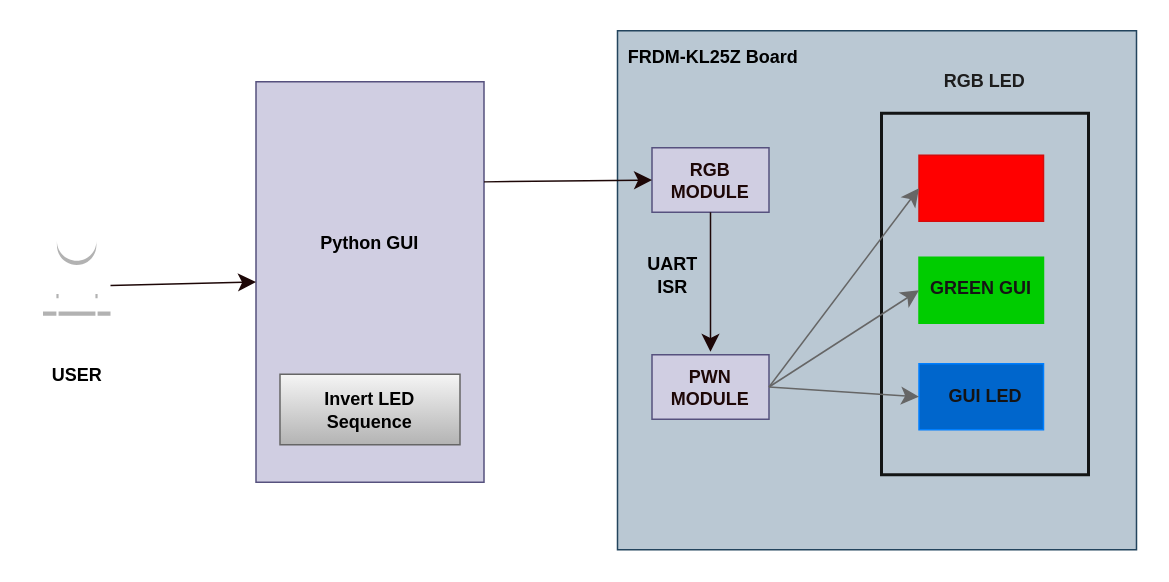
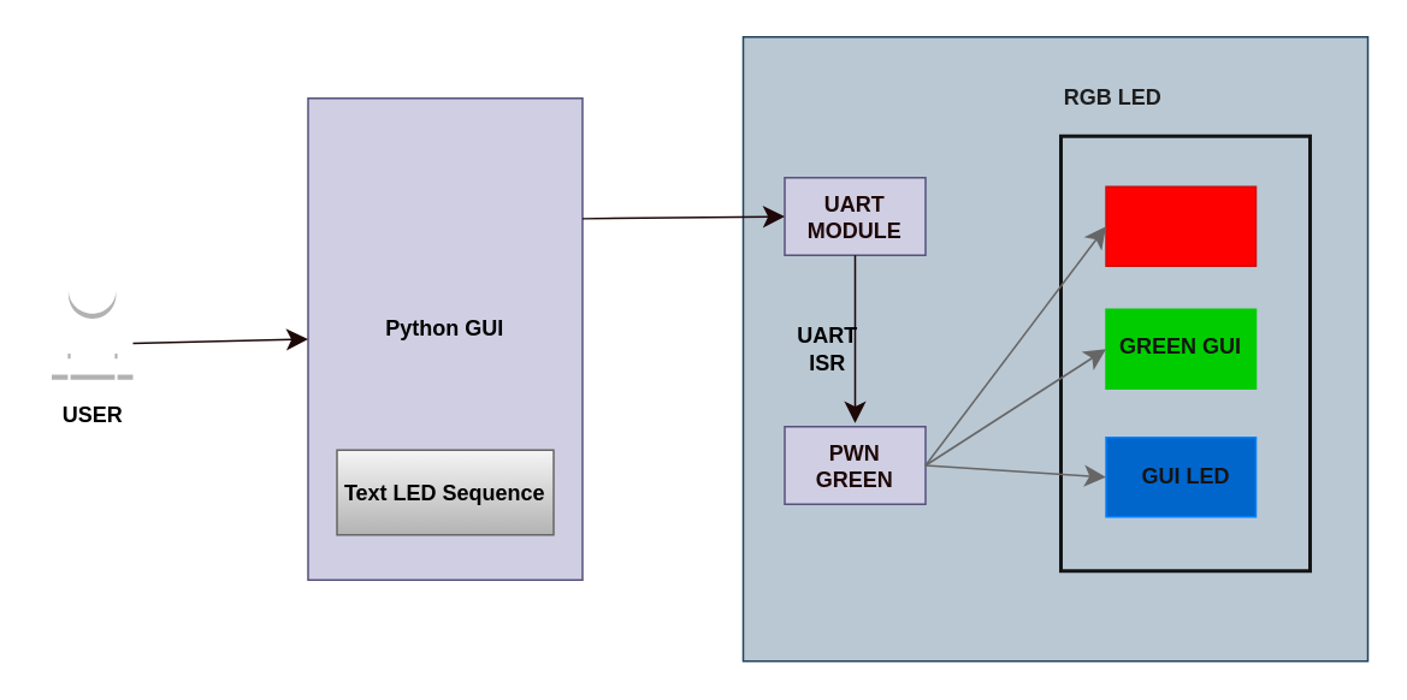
- <mxCell id="3" value="FRDM-KL25Z Board" style="text;html=1;align=center;verticalAlign=middle;whiteSpace=wrap;rounded=0;fontColor=#000000;fontStyle=1" vertex="1" parent="1"><mxGeometry x="413" y="23" width="124" height="30" as="geometry" /></mxCell>
- <mxCell id="5" value="&lt;font color=&quot;#1d1d1d&quot;&gt;&lt;b&gt;RGB LED&lt;/b&gt;&lt;/font&gt;" style="text;html=1;align=center;verticalAlign=middle;whiteSpace=wrap;rounded=0;" vertex="1" parent="1"><mxGeometry x="626" y="39" width="60" height="30" as="geometry" /></mxCell>
+ <mxCell id="5" value="&lt;font color=&quot;#1d1d1d&quot;&gt;&lt;b&gt;RGB LED&lt;/b&gt;&lt;/font&gt;" style="text;html=1;align=center;verticalAlign=middle;whiteSpace=wrap;rounded=0;" vertex="1" parent="1"><mxGeometry x="586" y="39" width="60" height="30" as="geometry" /></mxCell>
- <mxCell id="12" value="&lt;b&gt;&lt;font color=&quot;#1d0707&quot;&gt;RGB MODULE&lt;/font&gt;&lt;/b&gt;" style="text;html=1;align=center;verticalAlign=middle;whiteSpace=wrap;rounded=0;" vertex="1" parent="1"><mxGeometry x="443" y="104.5" width="60" height="30" as="geometry" /></mxCell>
+ <mxCell id="12" value="&lt;b&gt;&lt;font color=&quot;#1d0707&quot;&gt;UART MODULE&lt;/font&gt;&lt;/b&gt;" style="text;html=1;align=center;verticalAlign=middle;whiteSpace=wrap;rounded=0;" vertex="1" parent="1"><mxGeometry x="443" y="104.5" width="60" height="30" as="geometry" /></mxCell>
- <mxCell id="23" value="&lt;b&gt;&lt;font color=&quot;#000000&quot;&gt;Python GUI&lt;/font&gt;&lt;/b&gt;" style="text;html=1;align=center;verticalAlign=middle;whiteSpace=wrap;rounded=0;" vertex="1" parent="1"><mxGeometry x="201" y="147" width="90" height="30" as="geometry" /></mxCell>
+ <mxCell id="23" value="&lt;b&gt;&lt;font color=&quot;#000000&quot;&gt;Python GUI&lt;/font&gt;&lt;/b&gt;" style="text;html=1;align=center;verticalAlign=middle;whiteSpace=wrap;rounded=0;" vertex="1" parent="1"><mxGeometry x="201" y="167" width="90" height="30" as="geometry" /></mxCell>
- <mxCell id="16" value="&lt;font color=&quot;#000000&quot;&gt;&lt;b&gt;UART&lt;/b&gt;&lt;/font&gt;&lt;div&gt;&lt;font color=&quot;#000000&quot;&gt;&lt;b&gt;ISR&lt;/b&gt;&lt;/font&gt;&lt;/div&gt;" style="text;html=1;align=center;verticalAlign=middle;whiteSpace=wrap;rounded=0;" vertex="1" parent="1"><mxGeometry x="418" y="168" width="60" height="30" as="geometry" /></mxCell>
+ <mxCell id="16" value="&lt;font color=&quot;#000000&quot;&gt;&lt;b&gt;UART&lt;/b&gt;&lt;/font&gt;&lt;div&gt;&lt;font color=&quot;#000000&quot;&gt;&lt;b&gt;ISR&lt;/b&gt;&lt;/font&gt;&lt;/div&gt;" style="text;html=1;align=center;verticalAlign=middle;whiteSpace=wrap;rounded=0;" vertex="1" parent="1"><mxGeometry x="428" y="178" width="60" height="30" as="geometry" /></mxCell>
- <mxCell id="21" value="&lt;b&gt;&lt;font color=&quot;#000000&quot;&gt;USER&lt;/font&gt;&lt;/b&gt;" style="text;html=1;align=center;verticalAlign=middle;whiteSpace=wrap;rounded=0;" vertex="1" parent="1"><mxGeometry x="20.5" y="234.5" width="60" height="30" as="geometry" /></mxCell>
+ <mxCell id="21" value="&lt;b&gt;&lt;font color=&quot;#000000&quot;&gt;USER&lt;/font&gt;&lt;/b&gt;" style="text;html=1;align=center;verticalAlign=middle;whiteSpace=wrap;rounded=0;" vertex="1" parent="1"><mxGeometry x="20.5" y="214.5" width="60" height="30" as="geometry" /></mxCell>
- <mxCell id="14" value="&lt;b&gt;&lt;font color=&quot;#1d0707&quot;&gt;PWN MODULE&lt;/font&gt;&lt;/b&gt;" style="text;html=1;align=center;verticalAlign=middle;whiteSpace=wrap;rounded=0;" vertex="1" parent="1"><mxGeometry x="443" y="242.5" width="60" height="30" as="geometry" /></mxCell>
+ <mxCell id="14" value="&lt;b&gt;&lt;font color=&quot;#1d0707&quot;&gt;PWN GREEN&lt;/font&gt;&lt;/b&gt;" style="text;html=1;align=center;verticalAlign=middle;whiteSpace=wrap;rounded=0;" vertex="1" parent="1"><mxGeometry x="443" y="242.5" width="60" height="30" as="geometry" /></mxCell>
- <mxCell id="25" value="&lt;b&gt;&lt;font color=&quot;#000000&quot;&gt;Invert LED Sequence&lt;/font&gt;&lt;/b&gt;" style="rounded=0;whiteSpace=wrap;html=1;fillColor=#f5f5f5;strokeColor=#666666;gradientColor=#b3b3b3;" vertex="1" parent="1"><mxGeometry x="186" y="249" width="120" height="47" as="geometry" /></mxCell>
+ <mxCell id="25" value="&lt;b&gt;&lt;font color=&quot;#000000&quot;&gt;Text LED Sequence&lt;/font&gt;&lt;/b&gt;" style="rounded=0;whiteSpace=wrap;html=1;fillColor=#f5f5f5;strokeColor=#666666;gradientColor=#b3b3b3;" vertex="1" parent="1"><mxGeometry x="186" y="249" width="120" height="47" as="geometry" /></mxCell>
